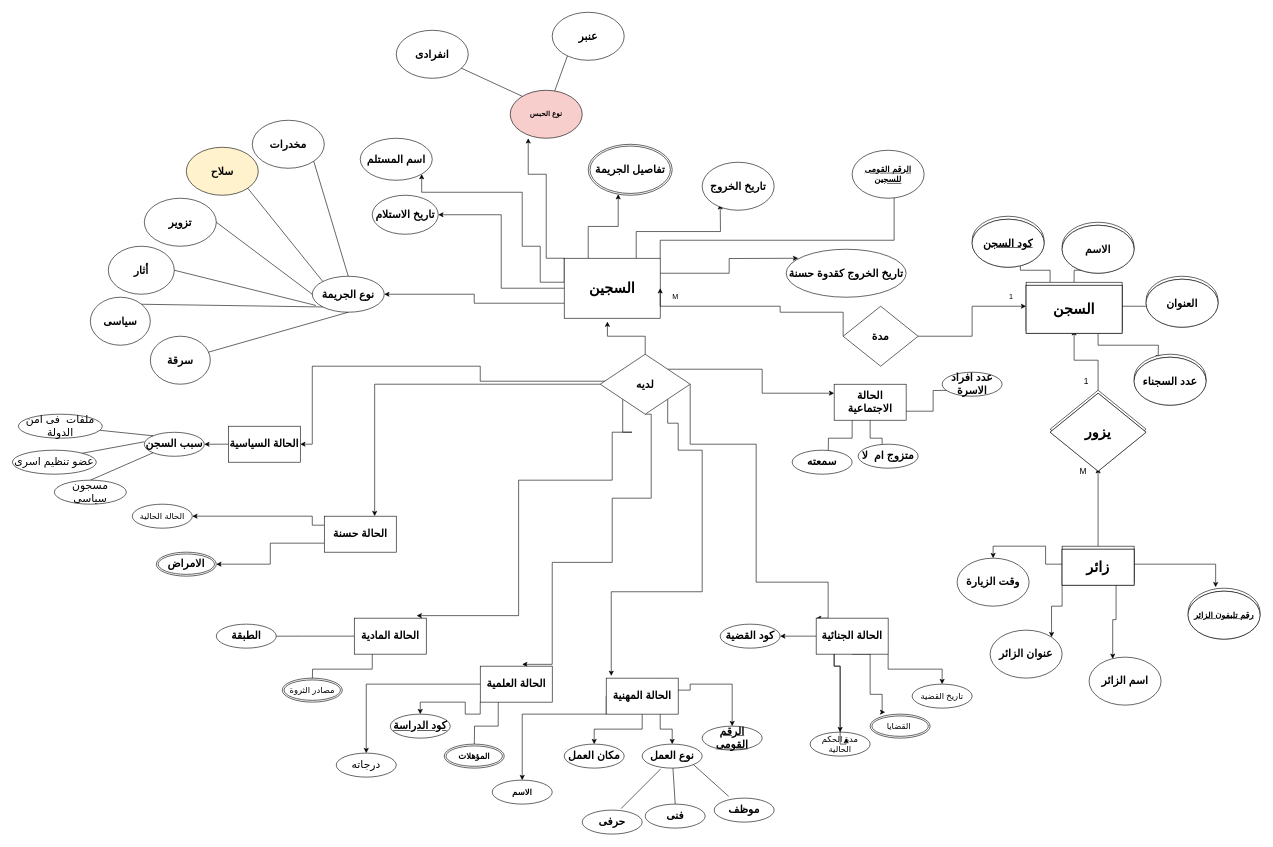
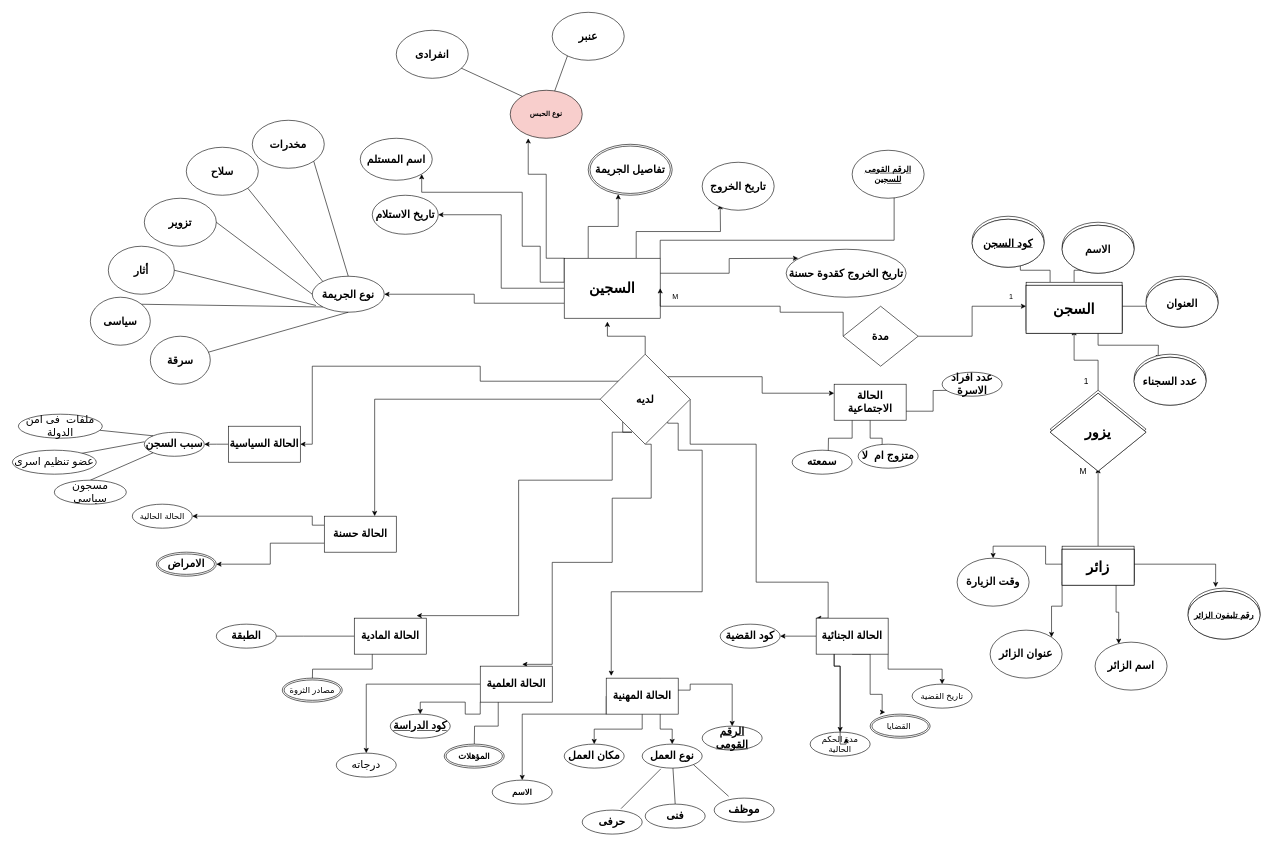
- <mxCell id="66" value="&lt;font style=&quot;font-size: 18px;&quot;&gt;&lt;b&gt;سلاح&lt;/b&gt;&lt;/font&gt;" style="ellipse;whiteSpace=wrap;html=1;fillColor=#fff2cc;" parent="1" vertex="1"><mxGeometry x="310" y="245" width="120" height="80" as="geometry" /></mxCell>
+ <mxCell id="66" value="&lt;font style=&quot;font-size: 18px;&quot;&gt;&lt;b&gt;سلاح&lt;/b&gt;&lt;/font&gt;" style="ellipse;whiteSpace=wrap;html=1;" parent="1" vertex="1"><mxGeometry x="310" y="245" width="120" height="80" as="geometry" /></mxCell>
- <mxCell id="35" value="&lt;b&gt;&lt;font style=&quot;font-size: 18px;&quot;&gt;لديه&lt;/font&gt;&lt;/b&gt;" style="rhombus;whiteSpace=wrap;html=1;" parent="1" vertex="1"><mxGeometry x="1000" y="590" width="150" height="100" as="geometry" /></mxCell>
+ <mxCell id="35" value="&lt;b&gt;&lt;font style=&quot;font-size: 18px;&quot;&gt;لديه&lt;/font&gt;&lt;/b&gt;" style="rhombus;whiteSpace=wrap;html=1;" parent="1" vertex="1"><mxGeometry x="1000" y="590" width="150" height="150" as="geometry" /></mxCell>
- <mxCell id="90" value="&lt;b&gt;&lt;font style=&quot;font-size: 18px;&quot;&gt;اسم الزائر&lt;/font&gt;&lt;/b&gt;" style="ellipse;whiteSpace=wrap;html=1;" parent="1" vertex="1"><mxGeometry x="1815" y="1095" width="120" height="80" as="geometry" /></mxCell>
+ <mxCell id="90" value="&lt;b&gt;&lt;font style=&quot;font-size: 18px;&quot;&gt;اسم الزائر&lt;/font&gt;&lt;/b&gt;" style="ellipse;whiteSpace=wrap;html=1;" parent="1" vertex="1"><mxGeometry x="1825" y="1070" width="120" height="80" as="geometry" /></mxCell>
